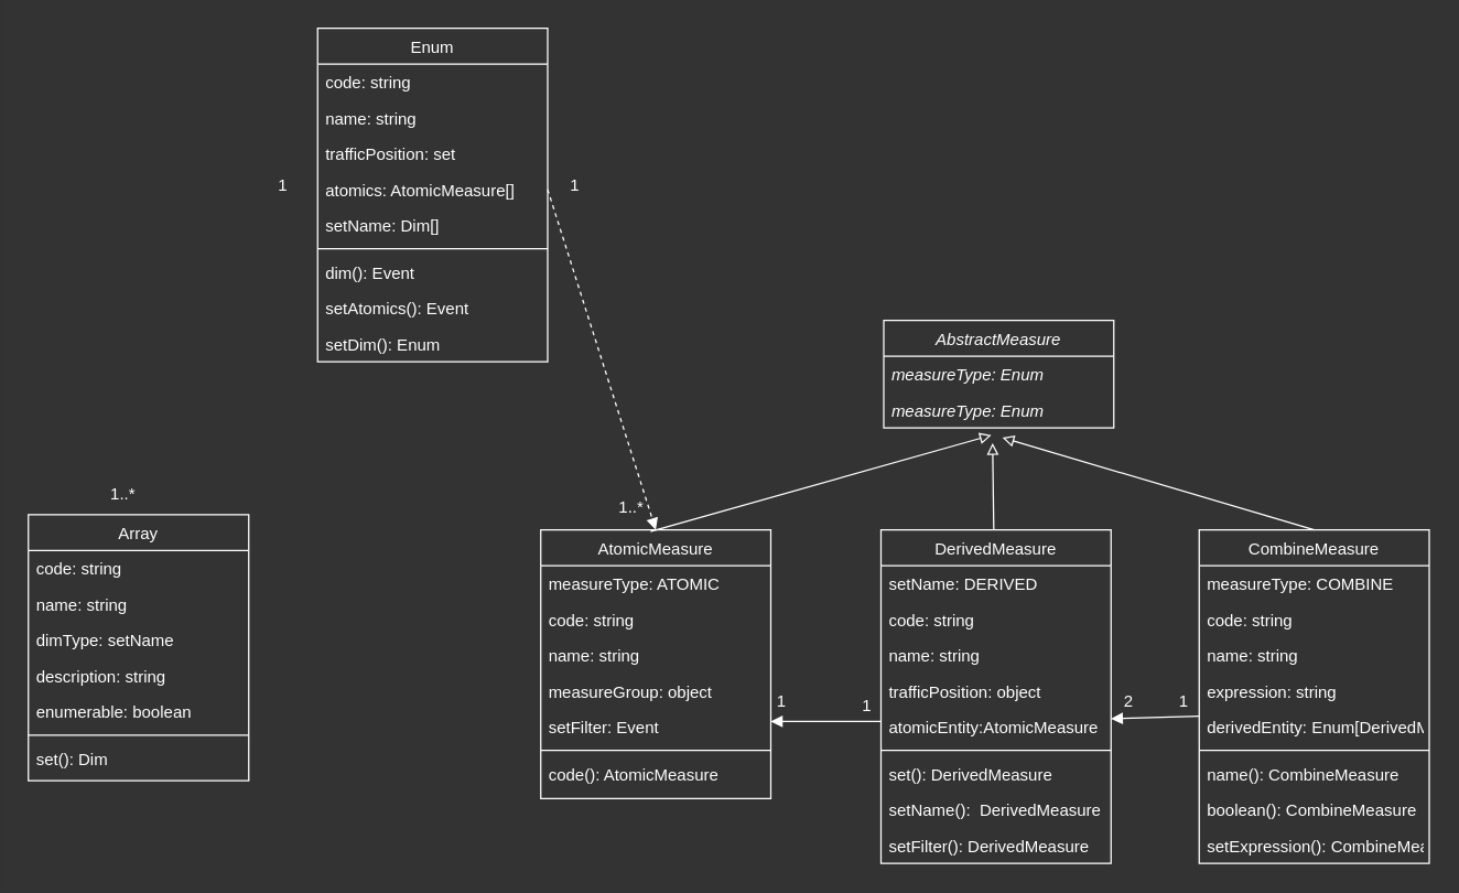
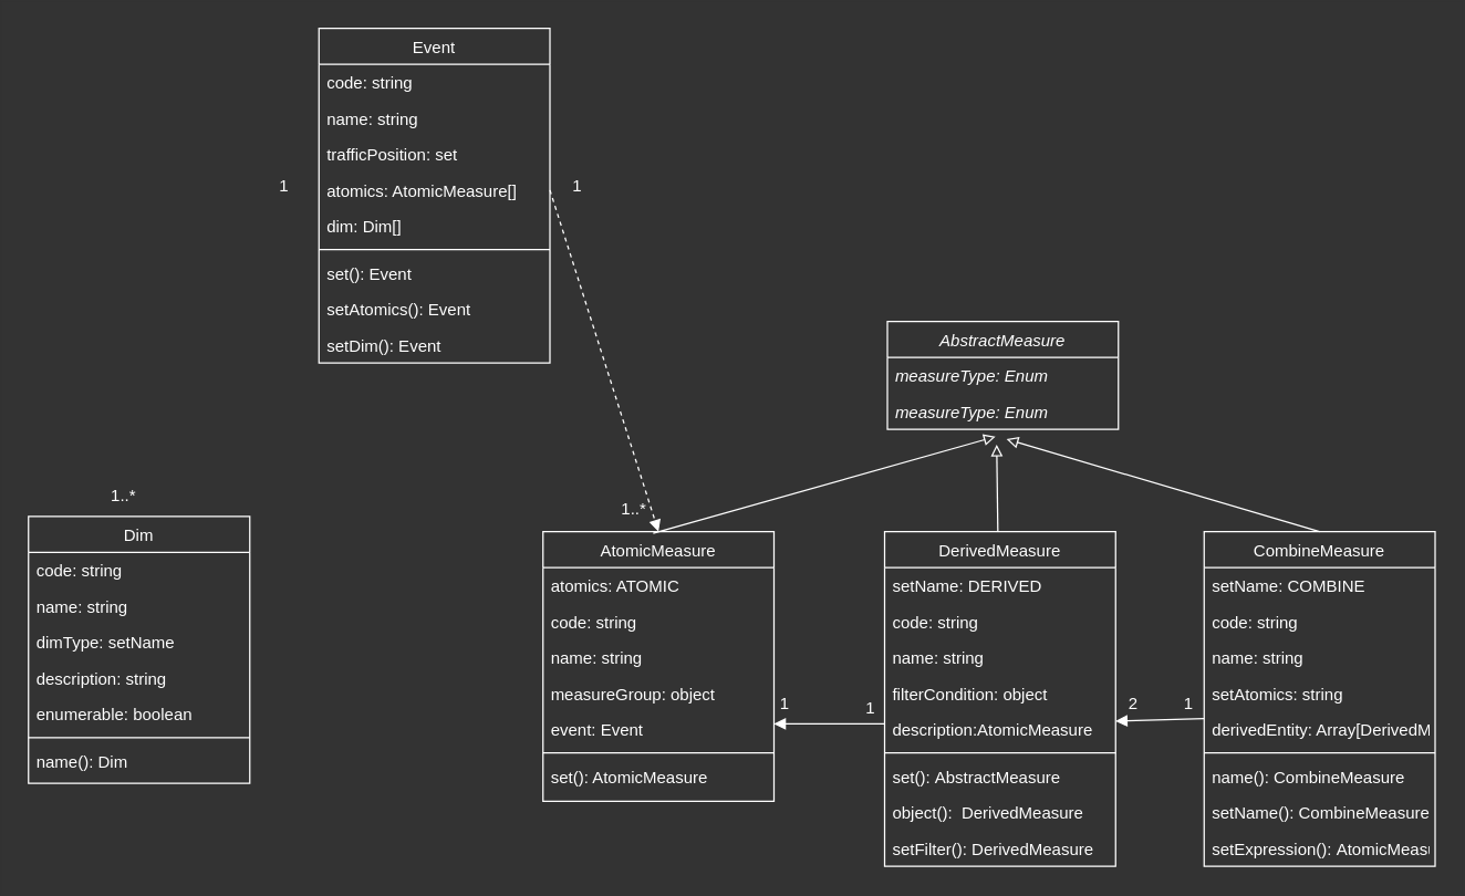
- <mxCell id="11" value="Enum" style="swimlane;fontStyle=0;align=center;verticalAlign=top;childLayout=stackLayout;horizontal=1;startSize=26;horizontalStack=0;resizeParent=1;resizeLast=0;collapsible=1;marginBottom=0;rounded=0;shadow=0;strokeWidth=1;fontColor=#FFFFFF;strokeColor=#FFFFFF;fillColor=none;" vertex="1" parent="1"><mxGeometry x="230" y="20" width="167" height="242" as="geometry"><mxRectangle x="550" y="140" width="160" height="26" as="alternateBounds" /></mxGeometry></mxCell>
+ <mxCell id="11" value="Event" style="swimlane;fontStyle=0;align=center;verticalAlign=top;childLayout=stackLayout;horizontal=1;startSize=26;horizontalStack=0;resizeParent=1;resizeLast=0;collapsible=1;marginBottom=0;rounded=0;shadow=0;strokeWidth=1;fontColor=#FFFFFF;strokeColor=#FFFFFF;fillColor=none;" vertex="1" parent="1"><mxGeometry x="230" y="20" width="167" height="242" as="geometry"><mxRectangle x="550" y="140" width="160" height="26" as="alternateBounds" /></mxGeometry></mxCell>
- <mxCell id="16" value="setName: Dim[]" style="text;align=left;verticalAlign=top;spacingLeft=4;spacingRight=4;overflow=hidden;rotatable=0;points=[[0,0.5],[1,0.5]];portConstraint=eastwest;rounded=0;shadow=0;html=0;fontColor=#FFFFFF;" vertex="1" parent="11"><mxGeometry y="130" width="167" height="26" as="geometry" /></mxCell>
+ <mxCell id="16" value="dim: Dim[]" style="text;align=left;verticalAlign=top;spacingLeft=4;spacingRight=4;overflow=hidden;rotatable=0;points=[[0,0.5],[1,0.5]];portConstraint=eastwest;rounded=0;shadow=0;html=0;fontColor=#FFFFFF;" vertex="1" parent="11"><mxGeometry y="130" width="167" height="26" as="geometry" /></mxCell>
- <mxCell id="18" value="dim(): Event" style="text;align=left;verticalAlign=top;spacingLeft=4;spacingRight=4;overflow=hidden;rotatable=0;points=[[0,0.5],[1,0.5]];portConstraint=eastwest;fontColor=#FFFFFF;" vertex="1" parent="11"><mxGeometry y="164" width="167" height="26" as="geometry" /></mxCell>
+ <mxCell id="18" value="set(): Event" style="text;align=left;verticalAlign=top;spacingLeft=4;spacingRight=4;overflow=hidden;rotatable=0;points=[[0,0.5],[1,0.5]];portConstraint=eastwest;fontColor=#FFFFFF;" vertex="1" parent="11"><mxGeometry y="164" width="167" height="26" as="geometry" /></mxCell>
- <mxCell id="20" value="setDim(): Enum" style="text;align=left;verticalAlign=top;spacingLeft=4;spacingRight=4;overflow=hidden;rotatable=0;points=[[0,0.5],[1,0.5]];portConstraint=eastwest;fontColor=#FFFFFF;" vertex="1" parent="11"><mxGeometry y="216" width="167" height="26" as="geometry" /></mxCell>
+ <mxCell id="20" value="setDim(): Event" style="text;align=left;verticalAlign=top;spacingLeft=4;spacingRight=4;overflow=hidden;rotatable=0;points=[[0,0.5],[1,0.5]];portConstraint=eastwest;fontColor=#FFFFFF;" vertex="1" parent="11"><mxGeometry y="216" width="167" height="26" as="geometry" /></mxCell>
- <mxCell id="2" value="Array" style="swimlane;fontStyle=0;align=center;verticalAlign=top;childLayout=stackLayout;horizontal=1;startSize=26;horizontalStack=0;resizeParent=1;resizeLast=0;collapsible=1;marginBottom=0;rounded=0;shadow=0;strokeWidth=1;fontColor=#FFFFFF;strokeColor=#FFFFFF;fillColor=none;" parent="1" vertex="1"><mxGeometry x="20" y="373" width="160" height="193" as="geometry"><mxRectangle x="550" y="140" width="160" height="26" as="alternateBounds" /></mxGeometry></mxCell>
+ <mxCell id="2" value="Dim" style="swimlane;fontStyle=0;align=center;verticalAlign=top;childLayout=stackLayout;horizontal=1;startSize=26;horizontalStack=0;resizeParent=1;resizeLast=0;collapsible=1;marginBottom=0;rounded=0;shadow=0;strokeWidth=1;fontColor=#FFFFFF;strokeColor=#FFFFFF;fillColor=none;" parent="1" vertex="1"><mxGeometry x="20" y="373" width="160" height="193" as="geometry"><mxRectangle x="550" y="140" width="160" height="26" as="alternateBounds" /></mxGeometry></mxCell>
- <mxCell id="27" value="measureType: ATOMIC" style="text;align=left;verticalAlign=top;spacingLeft=4;spacingRight=4;overflow=hidden;rotatable=0;points=[[0,0.5],[1,0.5]];portConstraint=eastwest;rounded=0;shadow=0;html=0;fontColor=#FFFFFF;" vertex="1" parent="26"><mxGeometry y="26" width="167" height="26" as="geometry" /></mxCell>
+ <mxCell id="27" value="atomics: ATOMIC" style="text;align=left;verticalAlign=top;spacingLeft=4;spacingRight=4;overflow=hidden;rotatable=0;points=[[0,0.5],[1,0.5]];portConstraint=eastwest;rounded=0;shadow=0;html=0;fontColor=#FFFFFF;" vertex="1" parent="26"><mxGeometry y="26" width="167" height="26" as="geometry" /></mxCell>
- <mxCell id="47" value="measureType: COMBINE" style="text;align=left;verticalAlign=top;spacingLeft=4;spacingRight=4;overflow=hidden;rotatable=0;points=[[0,0.5],[1,0.5]];portConstraint=eastwest;rounded=0;shadow=0;html=0;fontColor=#FFFFFF;" vertex="1" parent="46"><mxGeometry y="26" width="167" height="26" as="geometry" /></mxCell>
+ <mxCell id="47" value="setName: COMBINE" style="text;align=left;verticalAlign=top;spacingLeft=4;spacingRight=4;overflow=hidden;rotatable=0;points=[[0,0.5],[1,0.5]];portConstraint=eastwest;rounded=0;shadow=0;html=0;fontColor=#FFFFFF;" vertex="1" parent="46"><mxGeometry y="26" width="167" height="26" as="geometry" /></mxCell>
- <mxCell id="39" value="trafficPosition: object" style="text;align=left;verticalAlign=top;spacingLeft=4;spacingRight=4;overflow=hidden;rotatable=0;points=[[0,0.5],[1,0.5]];portConstraint=eastwest;rounded=0;shadow=0;html=0;fontColor=#FFFFFF;" vertex="1" parent="35"><mxGeometry y="104" width="167" height="26" as="geometry" /></mxCell>
+ <mxCell id="39" value="filterCondition: object" style="text;align=left;verticalAlign=top;spacingLeft=4;spacingRight=4;overflow=hidden;rotatable=0;points=[[0,0.5],[1,0.5]];portConstraint=eastwest;rounded=0;shadow=0;html=0;fontColor=#FFFFFF;" vertex="1" parent="35"><mxGeometry y="104" width="167" height="26" as="geometry" /></mxCell>
- <mxCell id="50" value="expression: string" style="text;align=left;verticalAlign=top;spacingLeft=4;spacingRight=4;overflow=hidden;rotatable=0;points=[[0,0.5],[1,0.5]];portConstraint=eastwest;rounded=0;shadow=0;html=0;fontColor=#FFFFFF;" vertex="1" parent="46"><mxGeometry y="104" width="167" height="26" as="geometry" /></mxCell>
+ <mxCell id="50" value="setAtomics: string" style="text;align=left;verticalAlign=top;spacingLeft=4;spacingRight=4;overflow=hidden;rotatable=0;points=[[0,0.5],[1,0.5]];portConstraint=eastwest;rounded=0;shadow=0;html=0;fontColor=#FFFFFF;" vertex="1" parent="46"><mxGeometry y="104" width="167" height="26" as="geometry" /></mxCell>
- <mxCell id="31" value="setFilter: Event" style="text;align=left;verticalAlign=top;spacingLeft=4;spacingRight=4;overflow=hidden;rotatable=0;points=[[0,0.5],[1,0.5]];portConstraint=eastwest;rounded=0;shadow=0;html=0;fontColor=#FFFFFF;" vertex="1" parent="26"><mxGeometry y="130" width="167" height="26" as="geometry" /></mxCell>
+ <mxCell id="31" value="event: Event" style="text;align=left;verticalAlign=top;spacingLeft=4;spacingRight=4;overflow=hidden;rotatable=0;points=[[0,0.5],[1,0.5]];portConstraint=eastwest;rounded=0;shadow=0;html=0;fontColor=#FFFFFF;" vertex="1" parent="26"><mxGeometry y="130" width="167" height="26" as="geometry" /></mxCell>
- <mxCell id="40" value="atomicEntity:AtomicMeasure" style="text;align=left;verticalAlign=top;spacingLeft=4;spacingRight=4;overflow=hidden;rotatable=0;points=[[0,0.5],[1,0.5]];portConstraint=eastwest;rounded=0;shadow=0;html=0;fontColor=#FFFFFF;" vertex="1" parent="35"><mxGeometry y="130" width="167" height="26" as="geometry" /></mxCell>
+ <mxCell id="40" value="description:AtomicMeasure" style="text;align=left;verticalAlign=top;spacingLeft=4;spacingRight=4;overflow=hidden;rotatable=0;points=[[0,0.5],[1,0.5]];portConstraint=eastwest;rounded=0;shadow=0;html=0;fontColor=#FFFFFF;" vertex="1" parent="35"><mxGeometry y="130" width="167" height="26" as="geometry" /></mxCell>
- <mxCell id="51" value="derivedEntity: Enum[DerivedMeasure]&#10;" style="text;align=left;verticalAlign=top;spacingLeft=4;spacingRight=4;overflow=hidden;rotatable=0;points=[[0,0.5],[1,0.5]];portConstraint=eastwest;rounded=0;shadow=0;html=0;fontColor=#FFFFFF;" vertex="1" parent="46"><mxGeometry y="130" width="167" height="26" as="geometry" /></mxCell>
+ <mxCell id="51" value="derivedEntity: Array[DerivedMeasure]&#10;" style="text;align=left;verticalAlign=top;spacingLeft=4;spacingRight=4;overflow=hidden;rotatable=0;points=[[0,0.5],[1,0.5]];portConstraint=eastwest;rounded=0;shadow=0;html=0;fontColor=#FFFFFF;" vertex="1" parent="46"><mxGeometry y="130" width="167" height="26" as="geometry" /></mxCell>
- <mxCell id="9" value="set(): Dim" style="text;align=left;verticalAlign=top;spacingLeft=4;spacingRight=4;overflow=hidden;rotatable=0;points=[[0,0.5],[1,0.5]];portConstraint=eastwest;fontColor=#FFFFFF;" parent="2" vertex="1"><mxGeometry y="164" width="160" height="26" as="geometry" /></mxCell>
+ <mxCell id="9" value="name(): Dim" style="text;align=left;verticalAlign=top;spacingLeft=4;spacingRight=4;overflow=hidden;rotatable=0;points=[[0,0.5],[1,0.5]];portConstraint=eastwest;fontColor=#FFFFFF;" parent="2" vertex="1"><mxGeometry y="164" width="160" height="26" as="geometry" /></mxCell>
- <mxCell id="33" value="code(): AtomicMeasure" style="text;align=left;verticalAlign=top;spacingLeft=4;spacingRight=4;overflow=hidden;rotatable=0;points=[[0,0.5],[1,0.5]];portConstraint=eastwest;fontColor=#FFFFFF;" vertex="1" parent="26"><mxGeometry y="164" width="167" height="26" as="geometry" /></mxCell>
+ <mxCell id="33" value="set(): AtomicMeasure" style="text;align=left;verticalAlign=top;spacingLeft=4;spacingRight=4;overflow=hidden;rotatable=0;points=[[0,0.5],[1,0.5]];portConstraint=eastwest;fontColor=#FFFFFF;" vertex="1" parent="26"><mxGeometry y="164" width="167" height="26" as="geometry" /></mxCell>
- <mxCell id="42" value="set(): DerivedMeasure" style="text;align=left;verticalAlign=top;spacingLeft=4;spacingRight=4;overflow=hidden;rotatable=0;points=[[0,0.5],[1,0.5]];portConstraint=eastwest;fontColor=#FFFFFF;" vertex="1" parent="35"><mxGeometry y="164" width="167" height="26" as="geometry" /></mxCell>
+ <mxCell id="42" value="set(): AbstractMeasure" style="text;align=left;verticalAlign=top;spacingLeft=4;spacingRight=4;overflow=hidden;rotatable=0;points=[[0,0.5],[1,0.5]];portConstraint=eastwest;fontColor=#FFFFFF;" vertex="1" parent="35"><mxGeometry y="164" width="167" height="26" as="geometry" /></mxCell>
- <mxCell id="43" value="setName():  DerivedMeasure" style="text;align=left;verticalAlign=top;spacingLeft=4;spacingRight=4;overflow=hidden;rotatable=0;points=[[0,0.5],[1,0.5]];portConstraint=eastwest;fontColor=#FFFFFF;" vertex="1" parent="35"><mxGeometry y="190" width="167" height="26" as="geometry" /></mxCell>
+ <mxCell id="43" value="object():  DerivedMeasure" style="text;align=left;verticalAlign=top;spacingLeft=4;spacingRight=4;overflow=hidden;rotatable=0;points=[[0,0.5],[1,0.5]];portConstraint=eastwest;fontColor=#FFFFFF;" vertex="1" parent="35"><mxGeometry y="190" width="167" height="26" as="geometry" /></mxCell>
- <mxCell id="54" value="boolean(): CombineMeasure" style="text;align=left;verticalAlign=top;spacingLeft=4;spacingRight=4;overflow=hidden;rotatable=0;points=[[0,0.5],[1,0.5]];portConstraint=eastwest;fontColor=#FFFFFF;" vertex="1" parent="46"><mxGeometry y="190" width="167" height="26" as="geometry" /></mxCell>
+ <mxCell id="54" value="setName(): CombineMeasure" style="text;align=left;verticalAlign=top;spacingLeft=4;spacingRight=4;overflow=hidden;rotatable=0;points=[[0,0.5],[1,0.5]];portConstraint=eastwest;fontColor=#FFFFFF;" vertex="1" parent="46"><mxGeometry y="190" width="167" height="26" as="geometry" /></mxCell>
- <mxCell id="55" value="setExpression(): CombineMeasure" style="text;align=left;verticalAlign=top;spacingLeft=4;spacingRight=4;overflow=hidden;rotatable=0;points=[[0,0.5],[1,0.5]];portConstraint=eastwest;fontColor=#FFFFFF;" vertex="1" parent="46"><mxGeometry y="216" width="167" height="26" as="geometry" /></mxCell>
+ <mxCell id="55" value="setExpression(): AtomicMeasure" style="text;align=left;verticalAlign=top;spacingLeft=4;spacingRight=4;overflow=hidden;rotatable=0;points=[[0,0.5],[1,0.5]];portConstraint=eastwest;fontColor=#FFFFFF;" vertex="1" parent="46"><mxGeometry y="216" width="167" height="26" as="geometry" /></mxCell>
